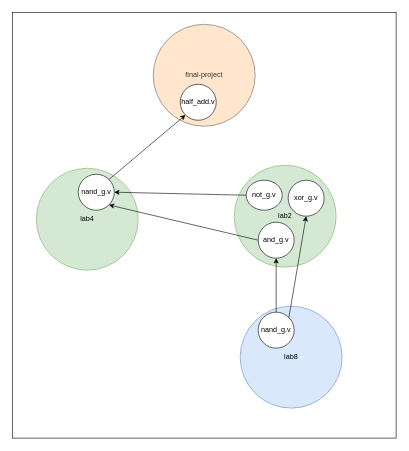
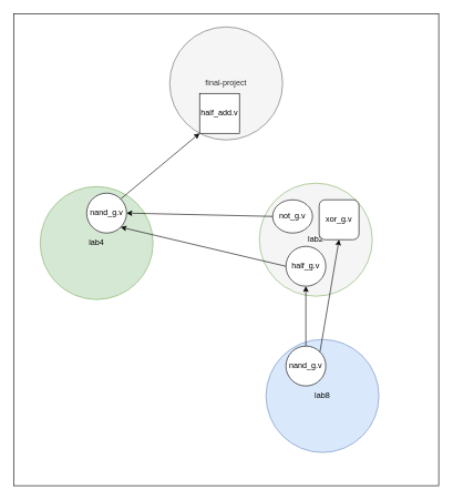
- <mxCell id="3" value="final-project" style="ellipse;whiteSpace=wrap;html=1;aspect=fixed;fillColor=#ffe6cc;fontColor=#333333;strokeColor=#666666;" parent="1" vertex="1"><mxGeometry x="255" y="40" width="170" height="170" as="geometry" /></mxCell>
+ <mxCell id="3" value="final-project" style="ellipse;whiteSpace=wrap;html=1;aspect=fixed;fillColor=#f5f5f5;fontColor=#333333;strokeColor=#666666;" parent="1" vertex="1"><mxGeometry x="255" y="40" width="170" height="170" as="geometry" /></mxCell>
- <mxCell id="13" value="half_add.v" style="ellipse;whiteSpace=wrap;html=1;aspect=fixed;" parent="1" vertex="1"><mxGeometry x="300" y="140" width="60" height="60" as="geometry" /></mxCell>
+ <mxCell id="13" value="half_add.v" style="whiteSpace=wrap;html=1;aspect=fixed;rounded=0;" parent="1" vertex="1"><mxGeometry x="300" y="140" width="60" height="60" as="geometry" /></mxCell>
- <mxCell id="12" value="xor_g.v" style="ellipse;whiteSpace=wrap;html=1;aspect=fixed;" parent="1" vertex="1"><mxGeometry x="480" y="300" width="60" height="60" as="geometry" /></mxCell>
+ <mxCell id="12" value="xor_g.v" style="whiteSpace=wrap;html=1;aspect=fixed;rounded=1;" parent="1" vertex="1"><mxGeometry x="480" y="300" width="60" height="60" as="geometry" /></mxCell>
- <mxCell id="5" value="lab2" style="ellipse;whiteSpace=wrap;html=1;aspect=fixed;fillColor=#d5e8d4;strokeColor=#82b366;" parent="1" vertex="1"><mxGeometry x="390" y="275" width="170" height="170" as="geometry" /></mxCell>
+ <mxCell id="5" value="lab2" style="ellipse;whiteSpace=wrap;html=1;aspect=fixed;fillColor=#f5f5f5;strokeColor=#82b366;" parent="1" vertex="1"><mxGeometry x="390" y="275" width="170" height="170" as="geometry" /></mxCell>
- <mxCell id="11" value="and_g.v" style="ellipse;whiteSpace=wrap;html=1;aspect=fixed;" parent="1" vertex="1"><mxGeometry x="430" y="370" width="60" height="60" as="geometry" /></mxCell>
+ <mxCell id="11" value="half_g.v" style="ellipse;whiteSpace=wrap;html=1;aspect=fixed;" parent="1" vertex="1"><mxGeometry x="430" y="370" width="60" height="60" as="geometry" /></mxCell>
